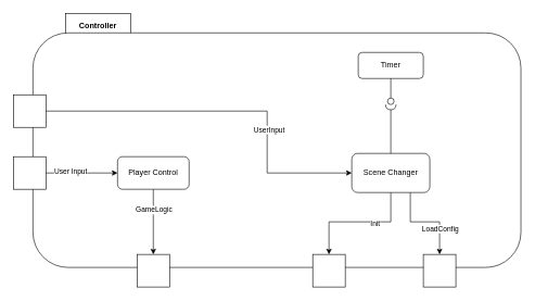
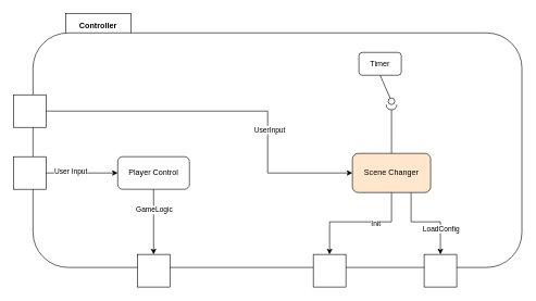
- <mxCell id="4" value="Timer" style="rounded=1;whiteSpace=wrap;html=1;" vertex="1" parent="1"><mxGeometry x="550" y="80" width="100" height="40" as="geometry" /></mxCell>
+ <mxCell id="4" value="Timer" style="rounded=1;whiteSpace=wrap;html=1;" vertex="1" parent="1"><mxGeometry x="550" y="80" width="65" height="35" as="geometry" /></mxCell>
- <mxCell id="9" value="Scene Changer" style="rounded=1;whiteSpace=wrap;html=1;" vertex="1" parent="1"><mxGeometry x="540" y="235" width="120" height="60" as="geometry" /></mxCell>
+ <mxCell id="9" value="Scene Changer" style="rounded=1;whiteSpace=wrap;html=1;fillColor=#ffe6cc;" vertex="1" parent="1"><mxGeometry x="540" y="235" width="120" height="60" as="geometry" /></mxCell>
